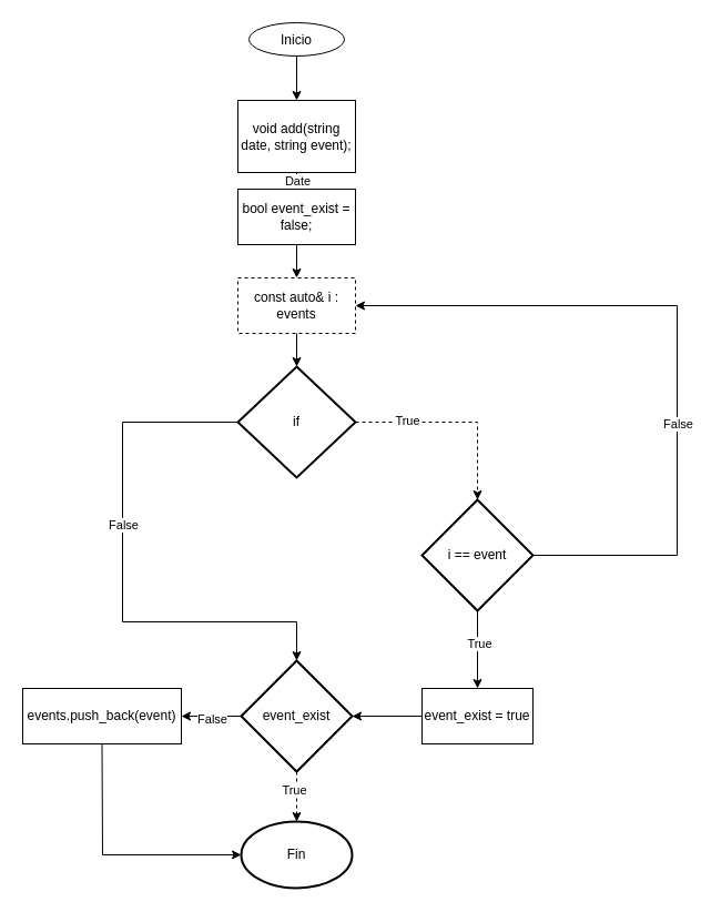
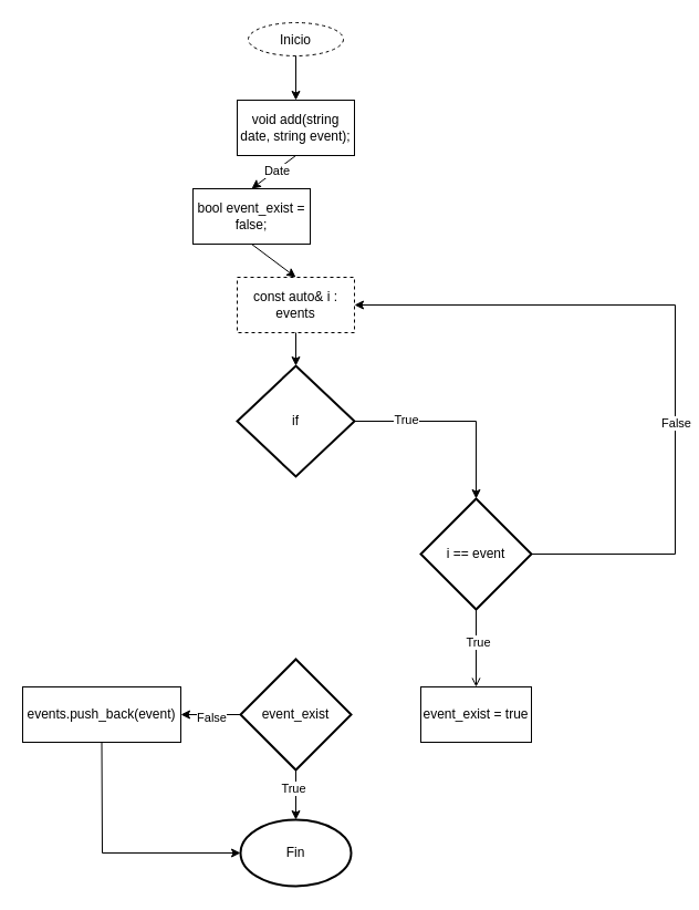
- <mxCell id="2" value="Inicio" style="ellipse" vertex="1" parent="1"><mxGeometry x="224" y="20" width="86" height="30" as="geometry" /></mxCell>
+ <mxCell id="2" value="Inicio" style="ellipse;dashed=1;" vertex="1" parent="1"><mxGeometry x="224" y="20" width="86" height="30" as="geometry" /></mxCell>
- <mxCell id="3" value="void add(string date, string event);" style="html=1;dashed=0;whiteSpace=wrap;" vertex="1" parent="1"><mxGeometry x="214" y="90" width="106" height="65" as="geometry" /></mxCell>
+ <mxCell id="3" value="void add(string date, string event);" style="html=1;dashed=0;whiteSpace=wrap;" vertex="1" parent="1"><mxGeometry x="214" y="90" width="106" height="50" as="geometry" /></mxCell>
- <mxCell id="4" value="bool event_exist = false;" style="html=1;dashed=0;whiteSpace=wrap;" vertex="1" parent="1"><mxGeometry x="214" y="170" width="106" height="50" as="geometry" /></mxCell>
+ <mxCell id="4" value="bool event_exist = false;" style="html=1;dashed=0;whiteSpace=wrap;" vertex="1" parent="1"><mxGeometry x="174" y="170" width="106" height="50" as="geometry" /></mxCell>
- <mxCell id="16" value="" style="endArrow=classic;html=1;rounded=0;entryX=0.5;entryY=0;entryDx=0;entryDy=0;entryPerimeter=0;exitX=1;exitY=0.5;exitDx=0;exitDy=0;exitPerimeter=0;dashed=1;" edge="1" parent="1" source="6" target="7"><mxGeometry width="50" height="50" relative="1" as="geometry"><mxPoint x="220" y="480" as="sourcePoint" /><mxPoint x="270" y="430" as="targetPoint" /><Array as="points"><mxPoint x="430" y="380" /></Array></mxGeometry></mxCell>
+ <mxCell id="16" value="" style="endArrow=classic;html=1;rounded=0;entryX=0.5;entryY=0;entryDx=0;entryDy=0;entryPerimeter=0;exitX=1;exitY=0.5;exitDx=0;exitDy=0;exitPerimeter=0;" edge="1" parent="1" source="6" target="7"><mxGeometry width="50" height="50" relative="1" as="geometry"><mxPoint x="220" y="480" as="sourcePoint" /><mxPoint x="270" y="430" as="targetPoint" /><Array as="points"><mxPoint x="430" y="380" /></Array></mxGeometry></mxCell>
- <mxCell id="21" value="" style="endArrow=classic;html=1;rounded=0;exitX=0;exitY=0.5;exitDx=0;exitDy=0;exitPerimeter=0;entryX=0.5;entryY=0;entryDx=0;entryDy=0;entryPerimeter=0;" edge="1" parent="1" source="6" target="9"><mxGeometry width="50" height="50" relative="1" as="geometry"><mxPoint x="220" y="600" as="sourcePoint" /><mxPoint x="270" y="560" as="targetPoint" /><Array as="points"><mxPoint x="110" y="380" /><mxPoint x="110" y="560" /><mxPoint x="267" y="560" /></Array></mxGeometry></mxCell>
- <mxCell id="22" value="False" style="edgeLabel;html=1;align=center;verticalAlign=middle;resizable=0;points=[];" vertex="1" connectable="0" parent="21"><mxGeometry x="-0.177" relative="1" as="geometry"><mxPoint as="offset" /></mxGeometry></mxCell>
- <mxCell id="18" value="" style="endArrow=classic;html=1;rounded=0;entryX=0.5;entryY=0;entryDx=0;entryDy=0;exitX=0.5;exitY=1;exitDx=0;exitDy=0;exitPerimeter=0;" edge="1" parent="1" source="7" target="8"><mxGeometry width="50" height="50" relative="1" as="geometry"><mxPoint x="220" y="610" as="sourcePoint" /><mxPoint x="270" y="560" as="targetPoint" /></mxGeometry></mxCell>
+ <mxCell id="18" value="" style="endArrow=open;html=1;rounded=0;entryX=0.5;entryY=0;entryDx=0;entryDy=0;exitX=0.5;exitY=1;exitDx=0;exitDy=0;exitPerimeter=0;" edge="1" parent="1" source="7" target="8"><mxGeometry width="50" height="50" relative="1" as="geometry"><mxPoint x="220" y="610" as="sourcePoint" /><mxPoint x="270" y="560" as="targetPoint" /></mxGeometry></mxCell>
- <mxCell id="20" value="" style="endArrow=classic;html=1;rounded=0;entryX=1;entryY=0.5;entryDx=0;entryDy=0;entryPerimeter=0;exitX=0;exitY=0.5;exitDx=0;exitDy=0;" edge="1" parent="1" source="8" target="9"><mxGeometry width="50" height="50" relative="1" as="geometry"><mxPoint x="220" y="610" as="sourcePoint" /><mxPoint x="270" y="560" as="targetPoint" /></mxGeometry></mxCell>
- <mxCell id="28" value="" style="endArrow=classic;html=1;rounded=0;exitX=0.5;exitY=1;exitDx=0;exitDy=0;exitPerimeter=0;entryX=0.5;entryY=0;entryDx=0;entryDy=0;entryPerimeter=0;dashed=1;" edge="1" parent="1" source="9" target="10"><mxGeometry width="50" height="50" relative="1" as="geometry"><mxPoint x="350" y="720" as="sourcePoint" /><mxPoint x="400" y="670" as="targetPoint" /></mxGeometry></mxCell>
+ <mxCell id="28" value="" style="endArrow=classic;html=1;rounded=0;exitX=0.5;exitY=1;exitDx=0;exitDy=0;exitPerimeter=0;entryX=0.5;entryY=0;entryDx=0;entryDy=0;entryPerimeter=0;" edge="1" parent="1" source="9" target="10"><mxGeometry width="50" height="50" relative="1" as="geometry"><mxPoint x="350" y="720" as="sourcePoint" /><mxPoint x="400" y="670" as="targetPoint" /></mxGeometry></mxCell>
